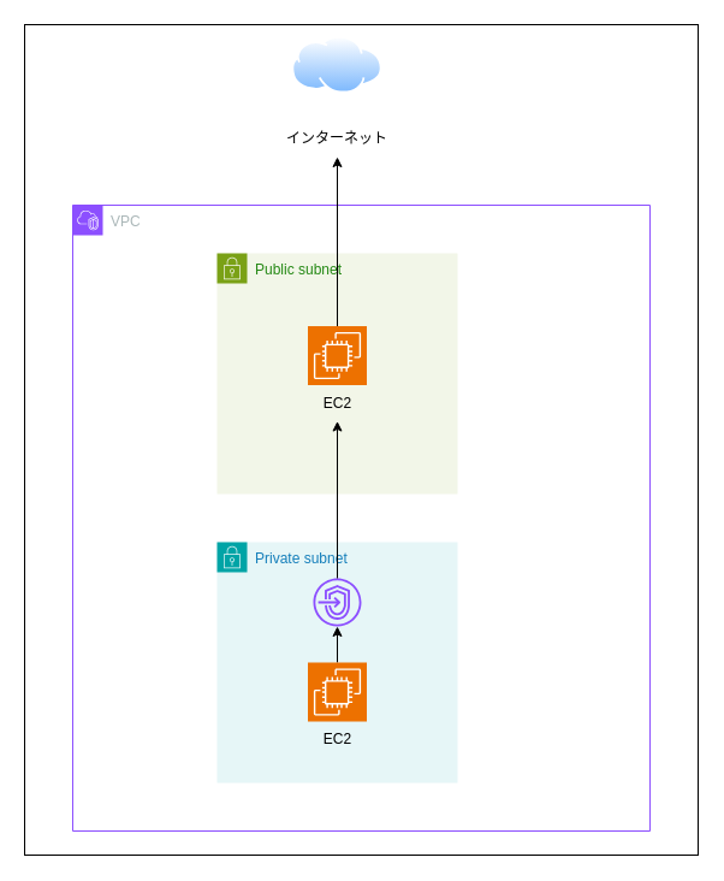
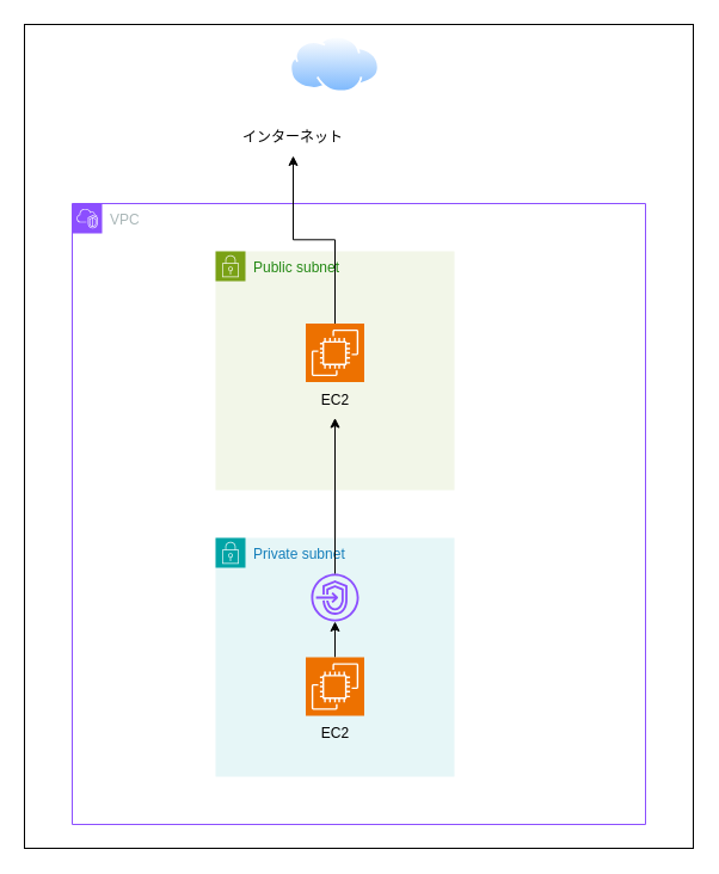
- <mxCell id="14" value="インターネット" style="text;strokeColor=none;align=center;fillColor=none;html=1;verticalAlign=middle;whiteSpace=wrap;rounded=0;" vertex="1" parent="1"><mxGeometry x="220" y="100" width="120" height="30" as="geometry" /></mxCell>
+ <mxCell id="14" value="インターネット" style="text;strokeColor=none;align=center;fillColor=none;html=1;verticalAlign=middle;whiteSpace=wrap;rounded=0;" vertex="1" parent="1"><mxGeometry x="185" y="100" width="120" height="30" as="geometry" /></mxCell>
